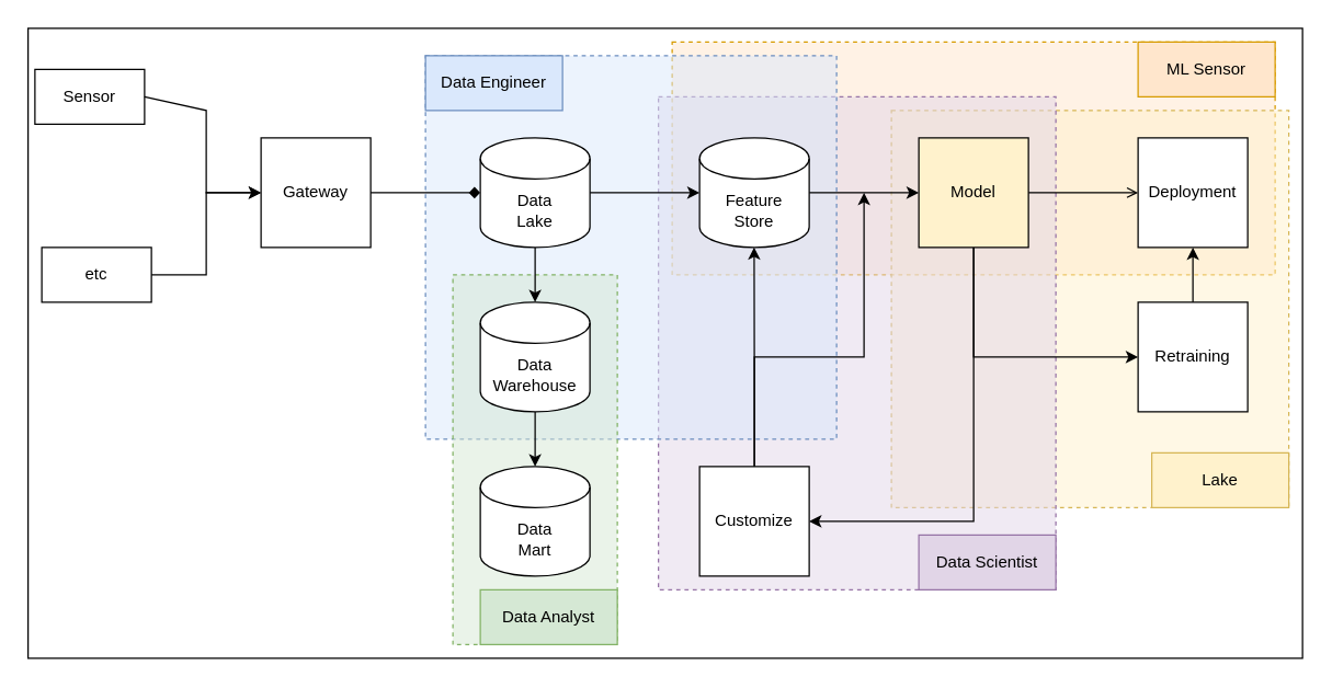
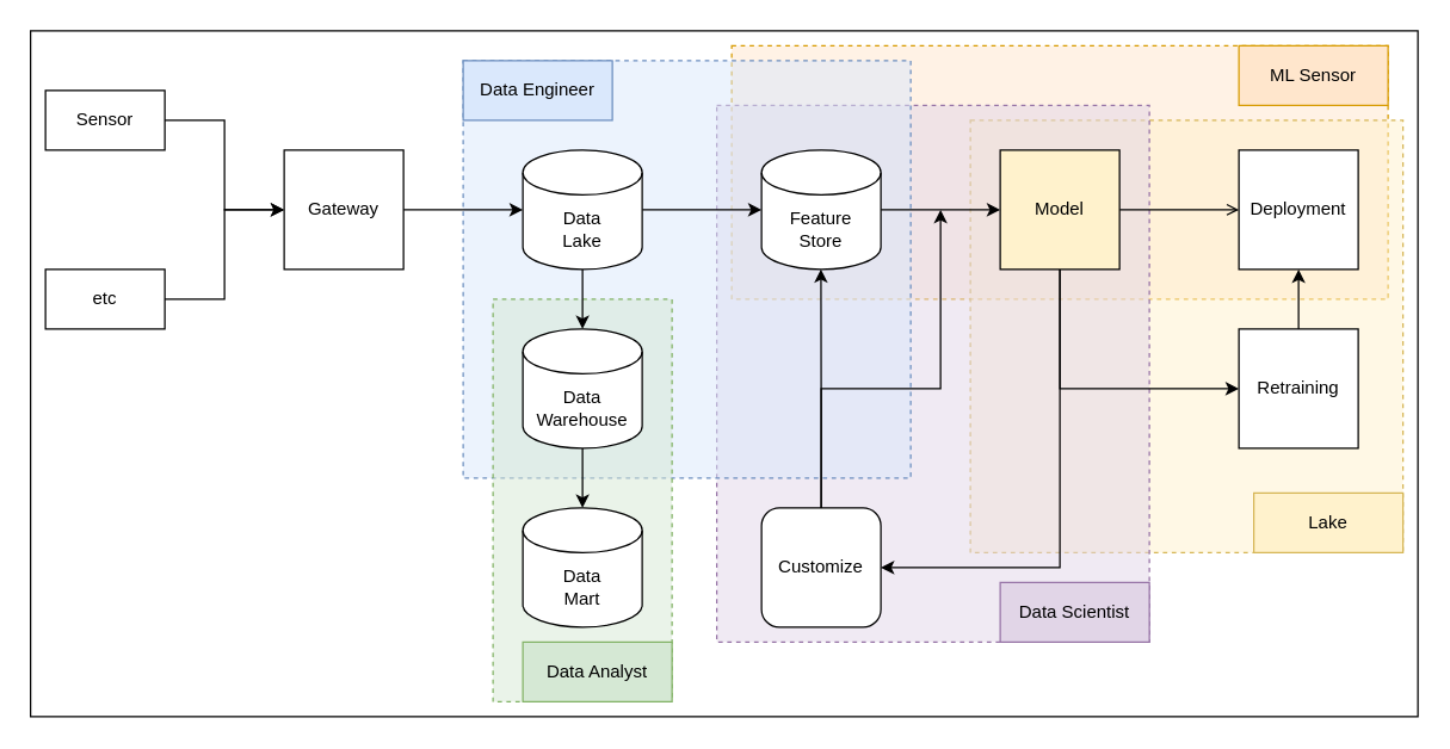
- <mxCell id="18" value="Sensor" style="rounded=0;whiteSpace=wrap;html=1;" parent="1" vertex="1"><mxGeometry x="25" y="50" width="80" height="40" as="geometry" /></mxCell>
+ <mxCell id="18" value="Sensor" style="rounded=0;whiteSpace=wrap;html=1;" parent="1" vertex="1"><mxGeometry x="30" y="60" width="80" height="40" as="geometry" /></mxCell>
- <mxCell id="25" value="" style="endArrow=diamond;html=1;rounded=0;exitX=1;exitY=0.5;exitDx=0;exitDy=0;entryX=0;entryY=0.5;entryDx=0;entryDy=0;entryPerimeter=0;" parent="1" source="24" target="21" edge="1"><mxGeometry width="50" height="50" relative="1" as="geometry"><mxPoint x="380" y="390" as="sourcePoint" /><mxPoint x="430" y="340" as="targetPoint" /></mxGeometry></mxCell>
+ <mxCell id="25" value="" style="endArrow=classic;html=1;rounded=0;exitX=1;exitY=0.5;exitDx=0;exitDy=0;entryX=0;entryY=0.5;entryDx=0;entryDy=0;entryPerimeter=0;" parent="1" source="24" target="21" edge="1"><mxGeometry width="50" height="50" relative="1" as="geometry"><mxPoint x="380" y="390" as="sourcePoint" /><mxPoint x="430" y="340" as="targetPoint" /></mxGeometry></mxCell>
- <mxCell id="41" value="Customize" style="rounded=0;whiteSpace=wrap;html=1;" parent="1" vertex="1"><mxGeometry x="510" y="340" width="80" height="80" as="geometry" /></mxCell>
+ <mxCell id="41" value="Customize" style="whiteSpace=wrap;html=1;rounded=1;" parent="1" vertex="1"><mxGeometry x="510" y="340" width="80" height="80" as="geometry" /></mxCell>
